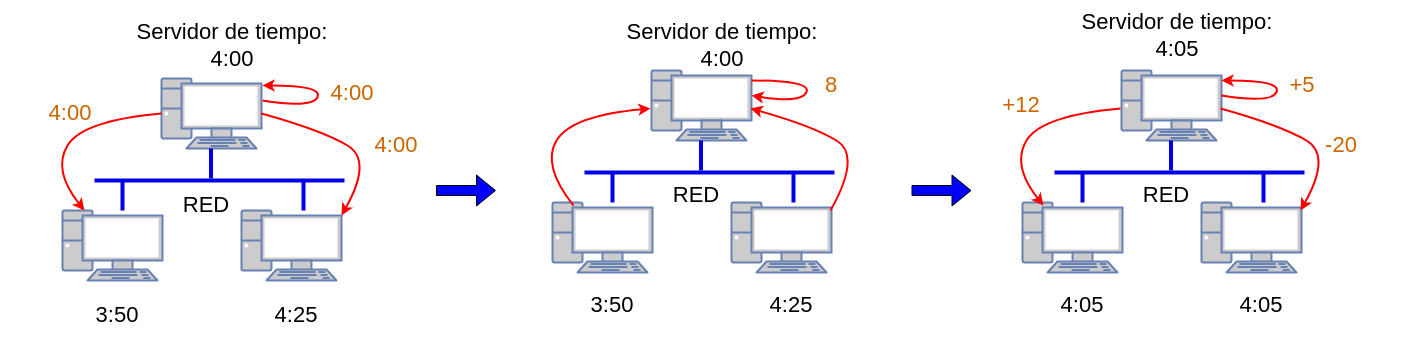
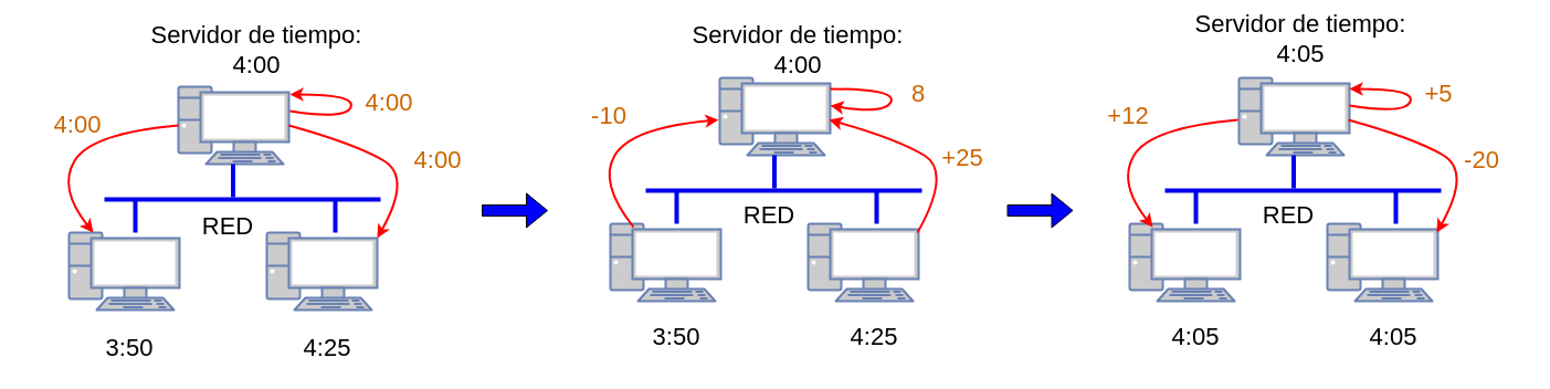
+ <mxCell id="51" value="-10" style="text;html=1;align=center;verticalAlign=middle;whiteSpace=wrap;rounded=0;fontSize=22;fontColor=#CC6600;" vertex="1" parent="1"><mxGeometry x="511" y="90" width="80" height="30" as="geometry" /></mxCell>
+ <mxCell id="50" value="+25" style="text;html=1;align=center;verticalAlign=middle;whiteSpace=wrap;rounded=0;fontSize=22;fontColor=#CC6600;" vertex="1" parent="1"><mxGeometry x="831" y="128" width="80" height="30" as="geometry" /></mxCell>
